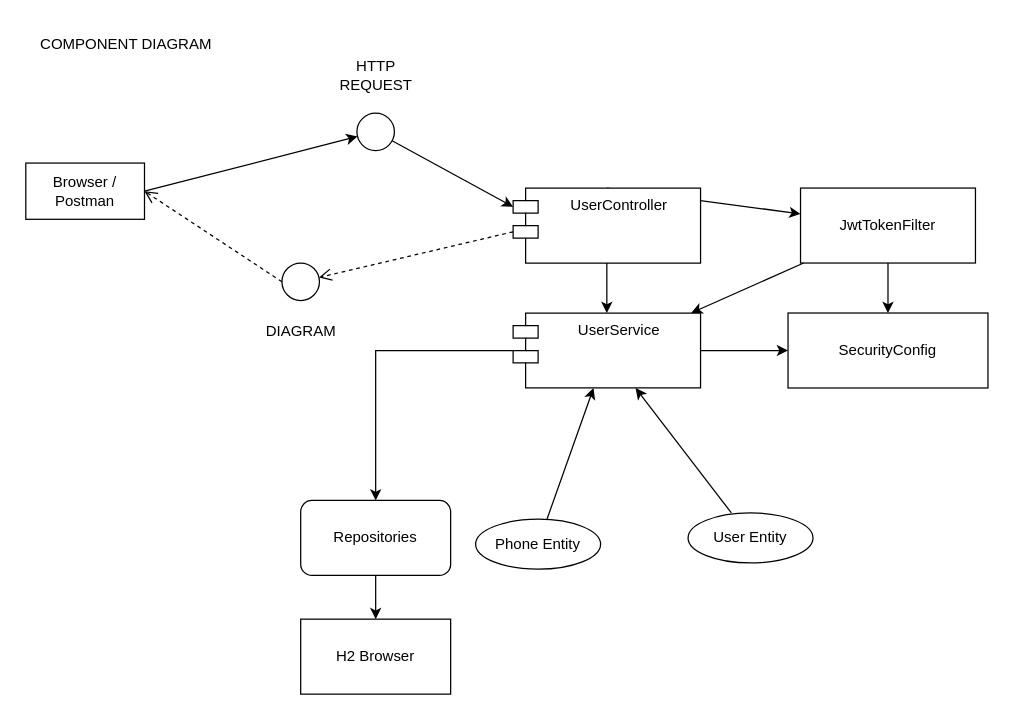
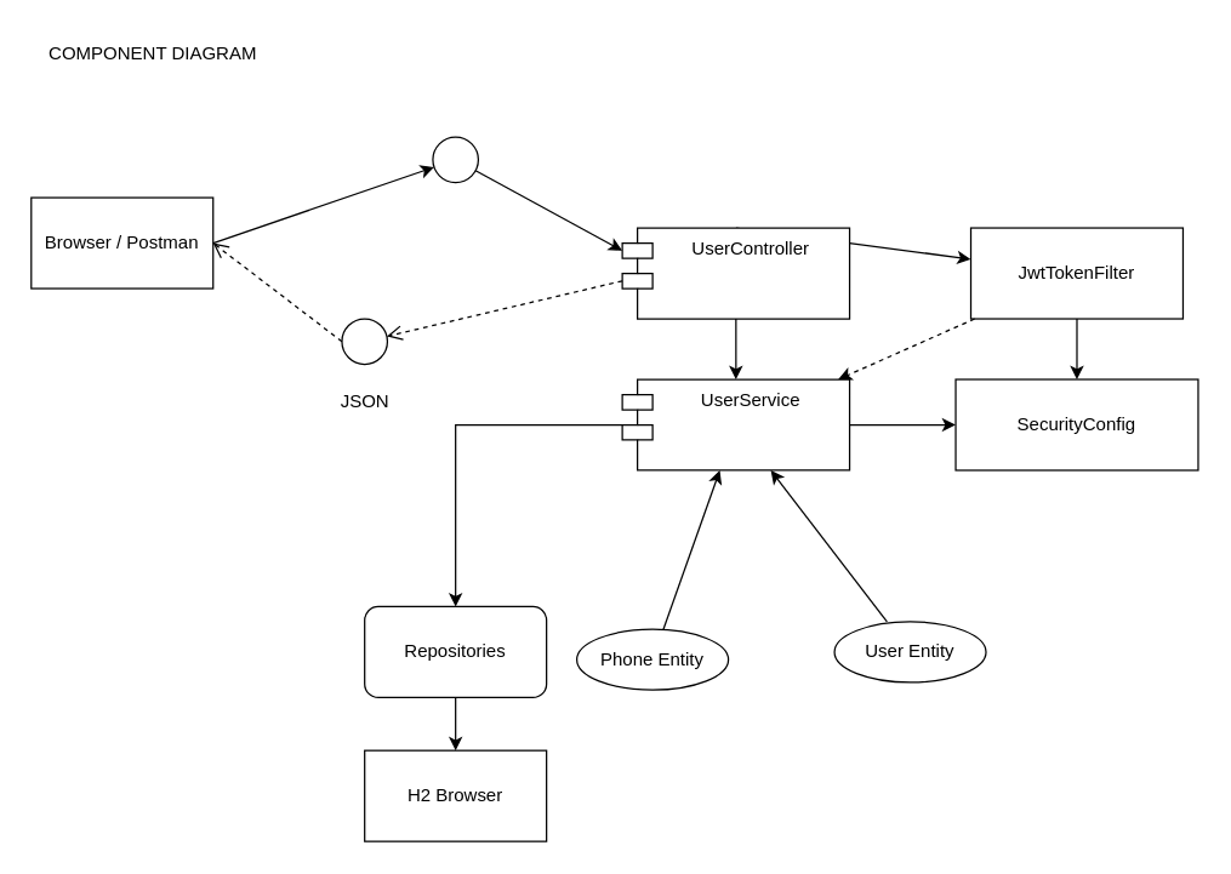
- <mxCell id="23" value="HTTP&lt;br&gt;REQUEST" style="text;html=1;align=center;verticalAlign=middle;resizable=0;points=[];autosize=1;strokeColor=none;fillColor=none;" parent="1" vertex="1"><mxGeometry x="260" y="40" width="80" height="40" as="geometry" /></mxCell>
- <mxCell id="17" value="Browser / Postman" style="whiteSpace=wrap;html=1;" parent="1" vertex="1"><mxGeometry x="20" y="130" width="95" height="45" as="geometry" /></mxCell>
+ <mxCell id="17" value="Browser / Postman" style="whiteSpace=wrap;html=1;" parent="1" vertex="1"><mxGeometry x="20" y="130" width="120" height="60" as="geometry" /></mxCell>
- <mxCell id="10" parent="1" source="4" target="27" edge="1"><mxGeometry relative="1" as="geometry"><mxPoint x="730" y="150" as="targetPoint" /></mxGeometry></mxCell>
+ <mxCell id="10" parent="1" source="4" target="27" edge="1" style="dashed=1;"><mxGeometry relative="1" as="geometry"><mxPoint x="730" y="150" as="targetPoint" /></mxGeometry></mxCell>
- <mxCell id="22" value="DIAGRAM" style="text;html=1;align=center;verticalAlign=middle;resizable=0;points=[];autosize=1;strokeColor=none;fillColor=none;" parent="1" vertex="1"><mxGeometry x="210" y="250" width="60" height="30" as="geometry" /></mxCell>
+ <mxCell id="22" value="JSON" style="text;html=1;align=center;verticalAlign=middle;resizable=0;points=[];autosize=1;strokeColor=none;fillColor=none;" parent="1" vertex="1"><mxGeometry x="210" y="250" width="60" height="30" as="geometry" /></mxCell>
